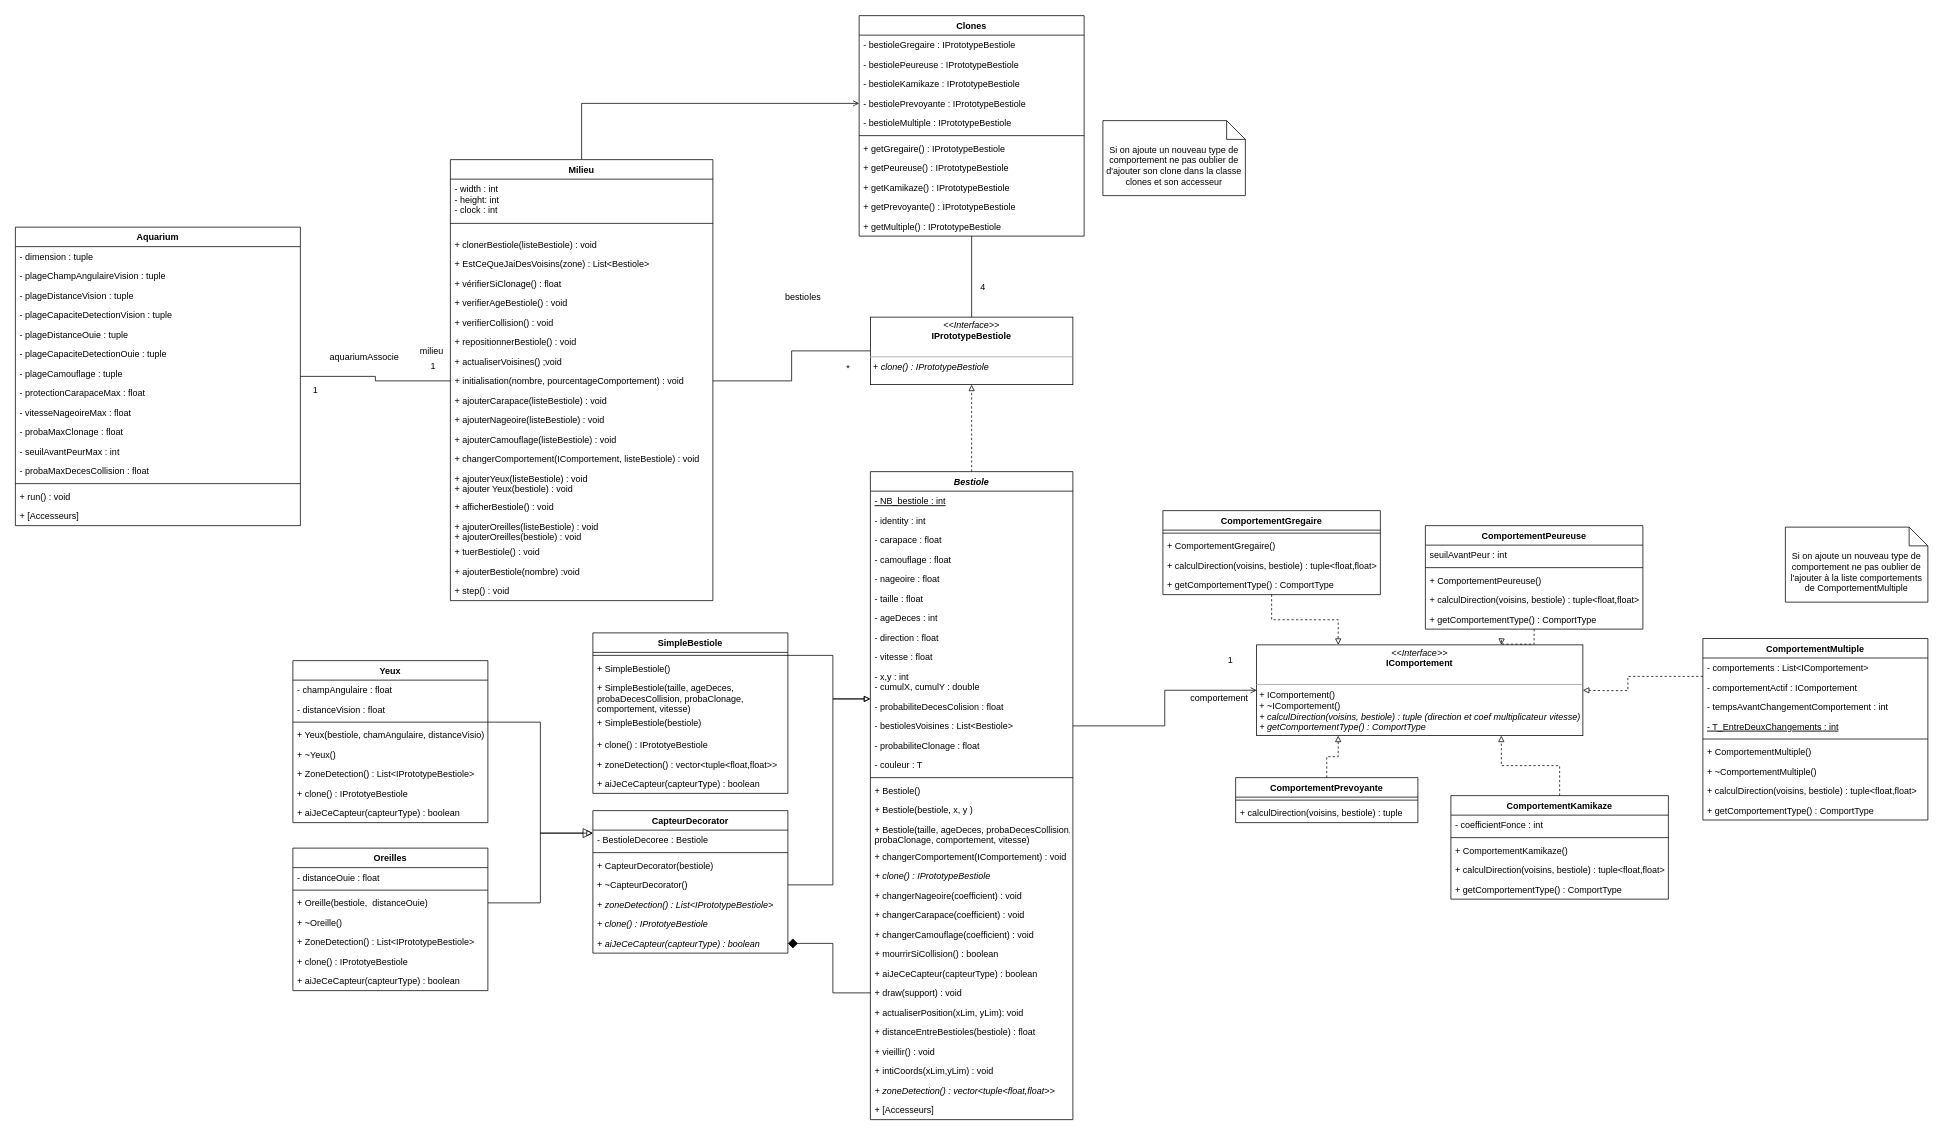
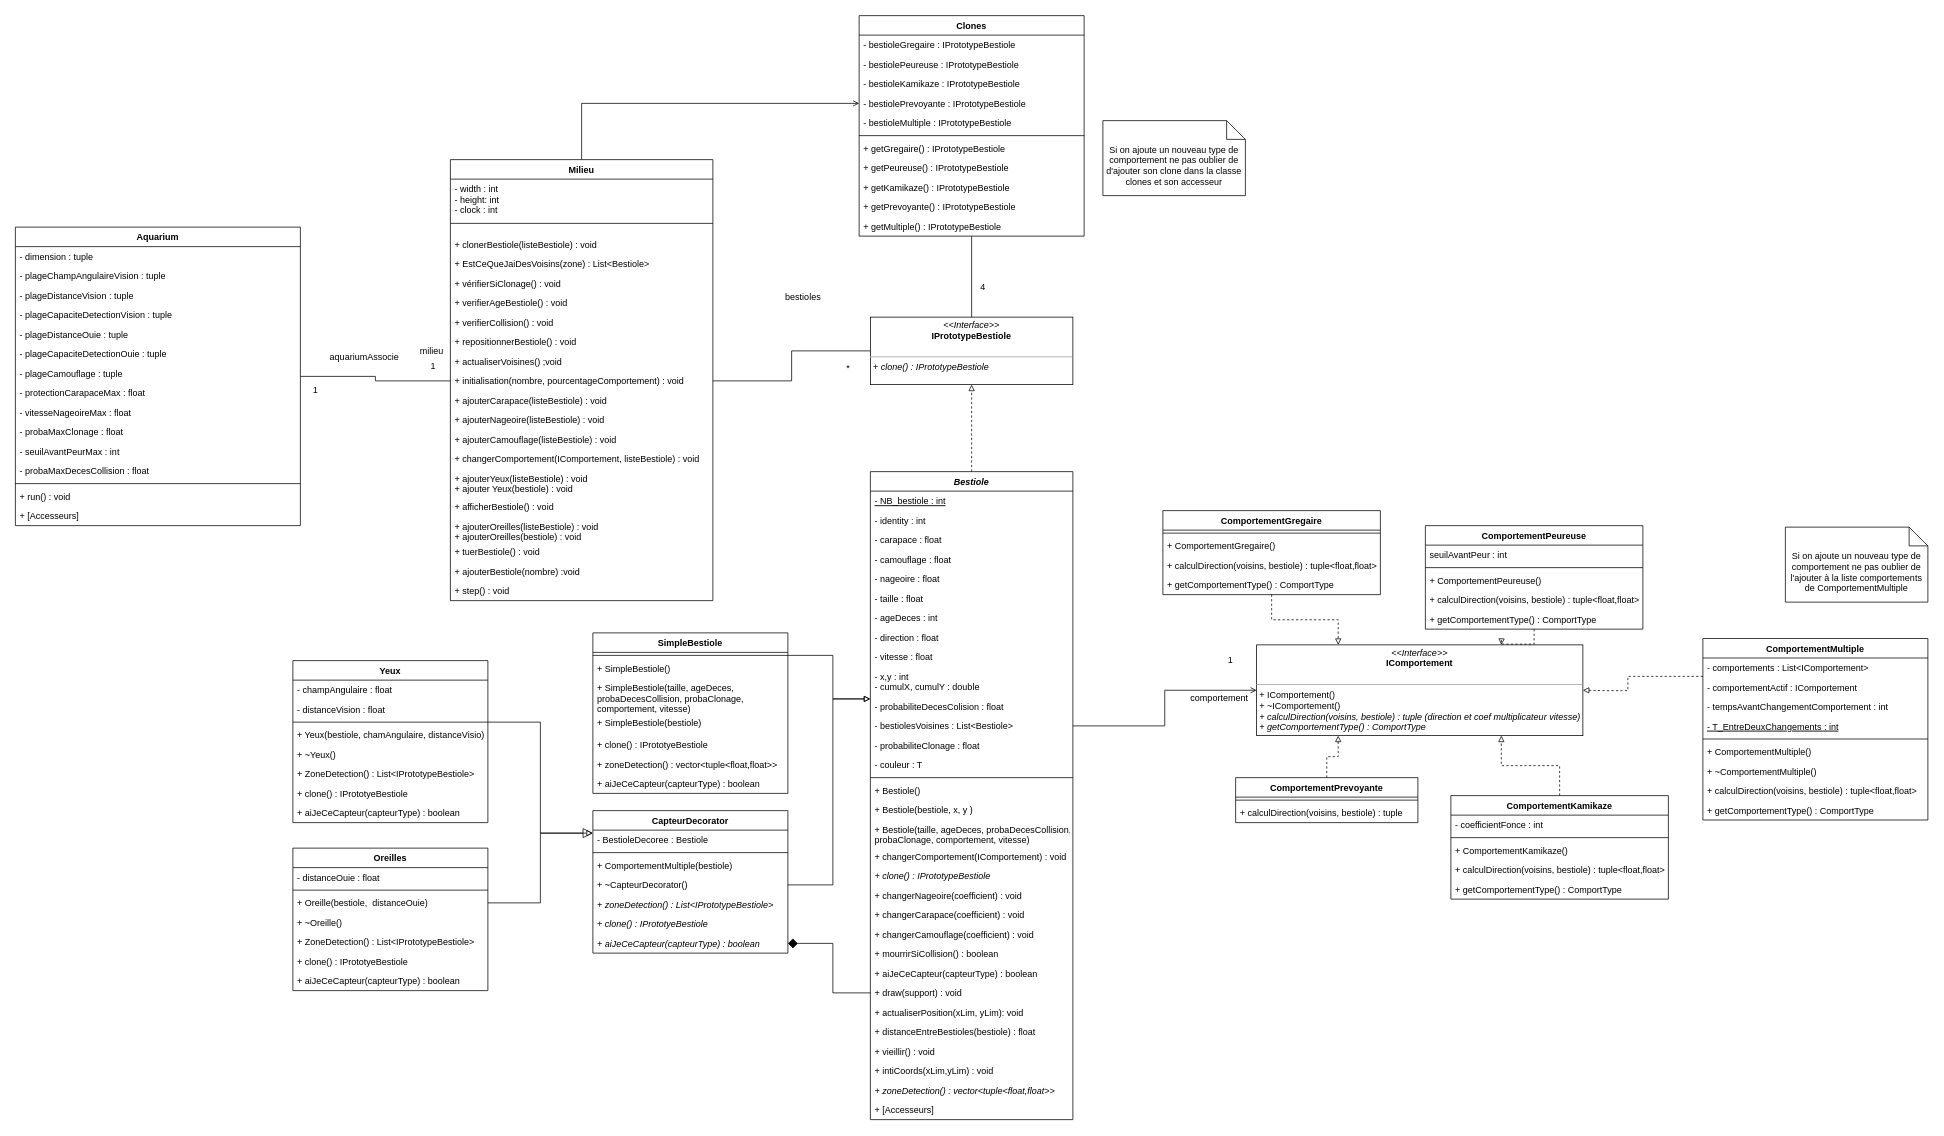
- <mxCell id="133" value="+ vérifierSiClonage() : float" style="text;strokeColor=none;fillColor=none;align=left;verticalAlign=top;spacingLeft=4;spacingRight=4;overflow=hidden;rotatable=0;points=[[0,0.5],[1,0.5]];portConstraint=eastwest;" parent="128" vertex="1"><mxGeometry y="152" width="350" height="26" as="geometry" /></mxCell>
+ <mxCell id="133" value="+ vérifierSiClonage() : void" style="text;strokeColor=none;fillColor=none;align=left;verticalAlign=top;spacingLeft=4;spacingRight=4;overflow=hidden;rotatable=0;points=[[0,0.5],[1,0.5]];portConstraint=eastwest;" parent="128" vertex="1"><mxGeometry y="152" width="350" height="26" as="geometry" /></mxCell>
- <mxCell id="104" value="+ CapteurDecorator(bestiole)" style="text;strokeColor=none;fillColor=none;align=left;verticalAlign=top;spacingLeft=4;spacingRight=4;overflow=hidden;rotatable=0;points=[[0,0.5],[1,0.5]];portConstraint=eastwest;fontStyle=0" parent="101" vertex="1"><mxGeometry y="60" width="260" height="26" as="geometry" /></mxCell>
+ <mxCell id="104" value="+ ComportementMultiple(bestiole)" style="text;strokeColor=none;fillColor=none;align=left;verticalAlign=top;spacingLeft=4;spacingRight=4;overflow=hidden;rotatable=0;points=[[0,0.5],[1,0.5]];portConstraint=eastwest;fontStyle=0" parent="101" vertex="1"><mxGeometry y="60" width="260" height="26" as="geometry" /></mxCell>
